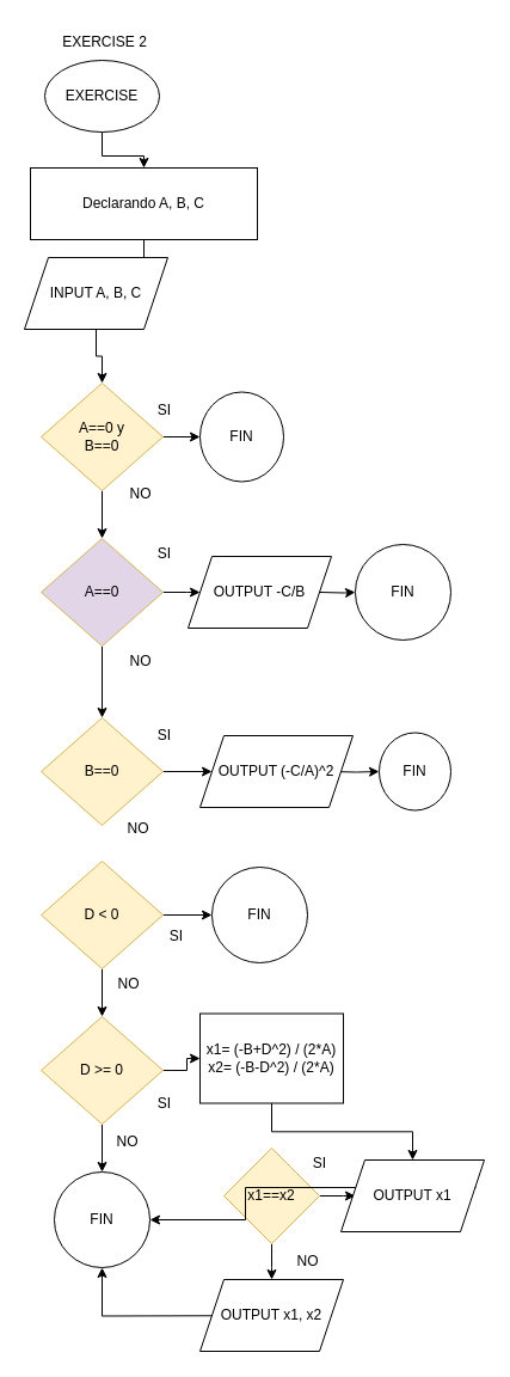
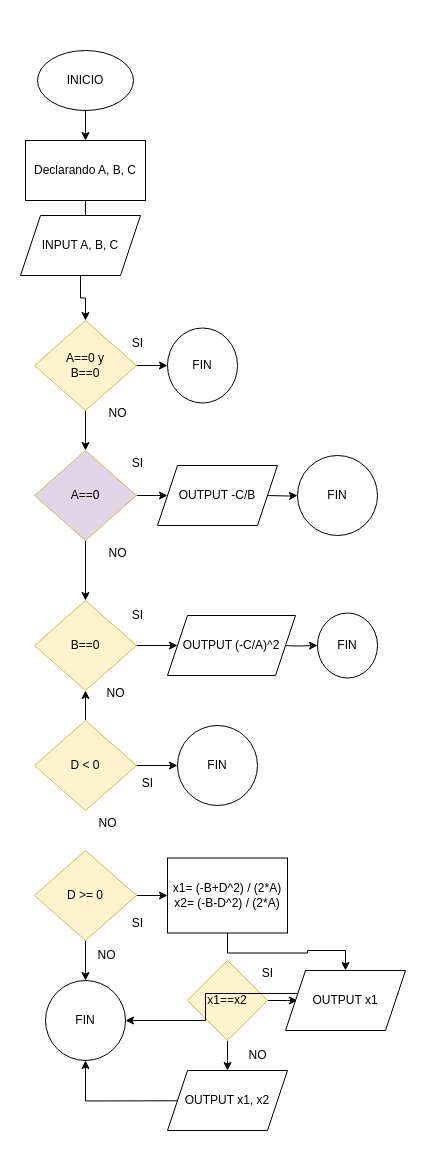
- <mxCell id="2" value="EXERCISE 2" style="text;html=1;align=center;verticalAlign=middle;resizable=0;points=[];autosize=1;strokeColor=none;fillColor=none;" parent="1" vertex="1"><mxGeometry x="42" y="20" width="90" height="30" as="geometry" /></mxCell>
- <mxCell id="4" value="EXERCISE" style="ellipse;whiteSpace=wrap;html=1;" vertex="1" parent="1"><mxGeometry x="37" y="50" width="96" height="60" as="geometry" /></mxCell>
+ <mxCell id="4" value="INICIO" style="ellipse;whiteSpace=wrap;html=1;" vertex="1" parent="1"><mxGeometry x="37" y="50" width="96" height="60" as="geometry" /></mxCell>
- <mxCell id="6" value="Declarando A, B, C" style="whiteSpace=wrap;html=1;" vertex="1" parent="1"><mxGeometry x="25" y="140" width="190" height="60" as="geometry" /></mxCell>
+ <mxCell id="6" value="Declarando A, B, C" style="whiteSpace=wrap;html=1;" vertex="1" parent="1"><mxGeometry x="25" y="140" width="120" height="60" as="geometry" /></mxCell>
- <mxCell id="25" value="" style="edgeStyle=orthogonalEdgeStyle;rounded=0;orthogonalLoop=1;jettySize=auto;html=1;" edge="1" parent="1" source="26" target="30"><mxGeometry relative="1" as="geometry" /></mxCell>
+ <mxCell id="25" value="" style="edgeStyle=orthogonalEdgeStyle;rounded=0;orthogonalLoop=1;jettySize=auto;html=1;" edge="1" parent="1" source="26" target="18"><mxGeometry relative="1" as="geometry" /></mxCell>
- <mxCell id="33" value="x1= (-B+D^2) / (2*A)&lt;div&gt;x2=&amp;nbsp;&lt;span style=&quot;background-color: initial;&quot;&gt;(-B-D^2) / (2*A)&lt;/span&gt;&lt;/div&gt;" style="whiteSpace=wrap;html=1;" vertex="1" parent="1"><mxGeometry x="167" y="847.5" width="120" height="75" as="geometry" /></mxCell>
+ <mxCell id="33" value="x1= (-B+D^2) / (2*A)&lt;div&gt;x2=&amp;nbsp;&lt;span style=&quot;background-color: initial;&quot;&gt;(-B-D^2) / (2*A)&lt;/span&gt;&lt;/div&gt;" style="whiteSpace=wrap;html=1;" vertex="1" parent="1"><mxGeometry x="167" y="857.5" width="120" height="75" as="geometry" /></mxCell>
